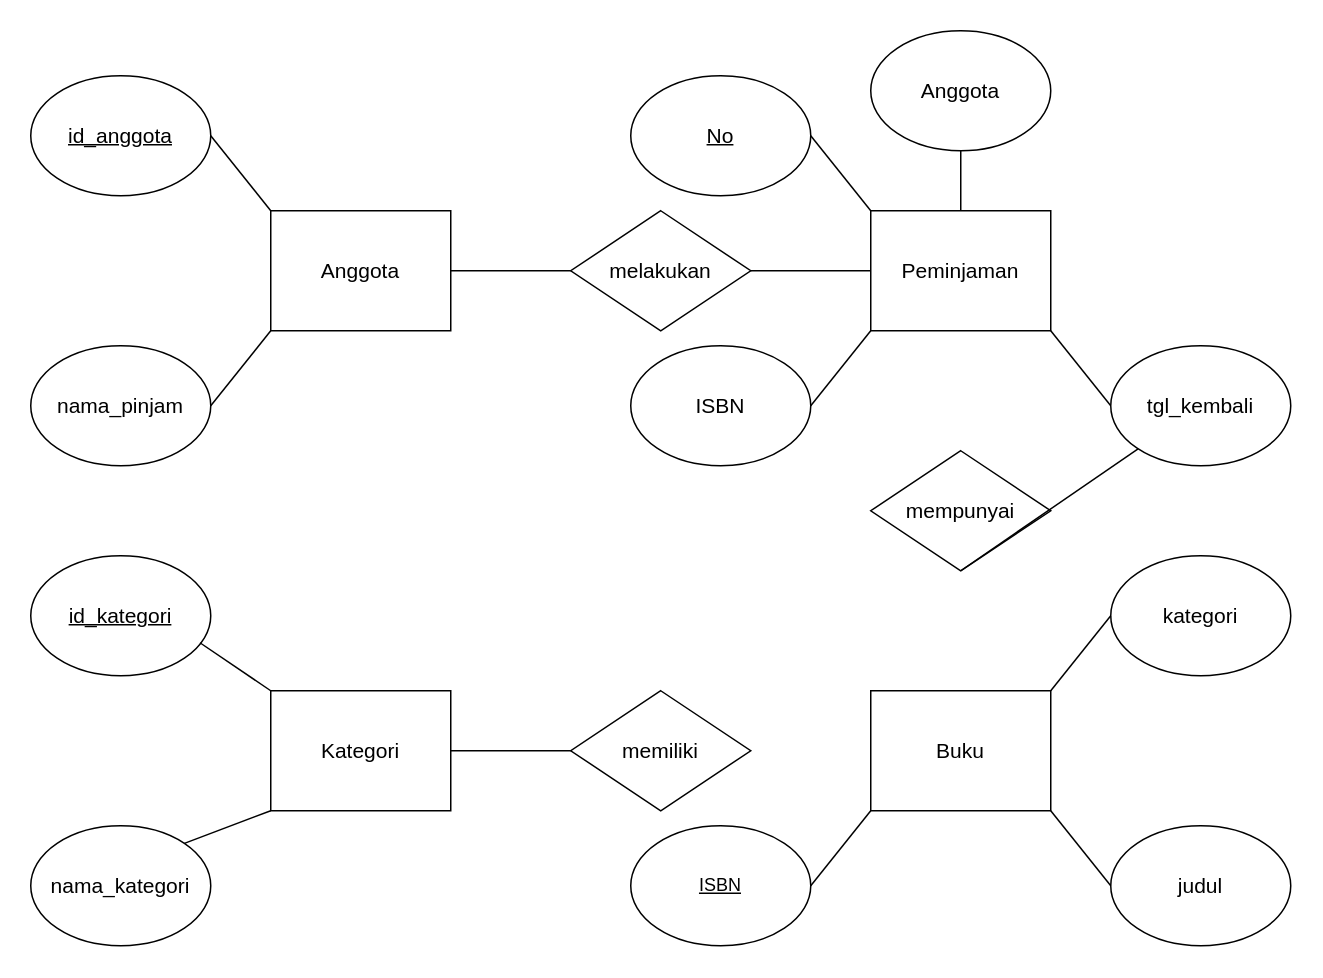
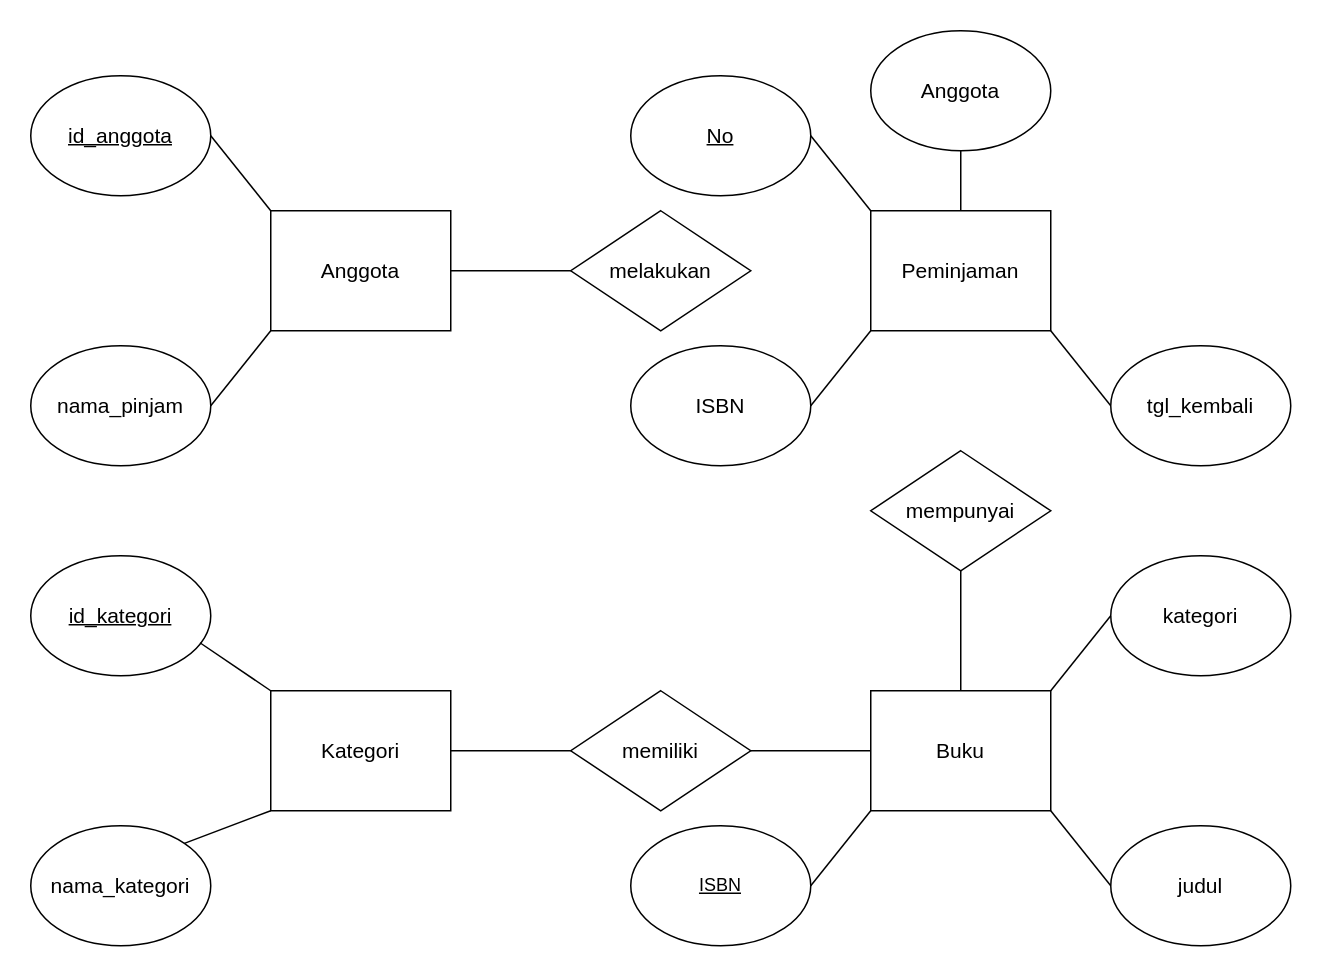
- <mxCell id="23" value="" style="endArrow=none;html=1;rounded=0;entryX=0;entryY=0.5;entryDx=0;entryDy=0;exitX=1;exitY=0.5;exitDx=0;exitDy=0;" edge="1" parent="1" source="13" target="8"><mxGeometry relative="1" as="geometry"><mxPoint x="530" y="180" as="sourcePoint" /><mxPoint x="560" y="210" as="targetPoint" /></mxGeometry></mxCell>
- <mxCell id="28" value="" style="endArrow=none;html=1;rounded=0;exitX=0.5;exitY=1;exitDx=0;exitDy=0;" edge="1" parent="1" source="26" target="25"><mxGeometry relative="1" as="geometry"><mxPoint x="440" y="380" as="sourcePoint" /><mxPoint x="600" y="380" as="targetPoint" /></mxGeometry></mxCell>
+ <mxCell id="28" value="" style="endArrow=none;html=1;rounded=0;exitX=0.5;exitY=1;exitDx=0;exitDy=0;entryX=0.5;entryY=0;entryDx=0;entryDy=0;" edge="1" parent="1" source="26" target="14"><mxGeometry relative="1" as="geometry"><mxPoint x="440" y="380" as="sourcePoint" /><mxPoint x="600" y="380" as="targetPoint" /></mxGeometry></mxCell>
+ <mxCell id="30" value="" style="endArrow=none;html=1;rounded=0;exitX=0;exitY=0.5;exitDx=0;exitDy=0;entryX=1;entryY=0.5;entryDx=0;entryDy=0;" edge="1" parent="1" source="14" target="27"><mxGeometry relative="1" as="geometry"><mxPoint x="600" y="499" as="sourcePoint" /><mxPoint x="760" y="499" as="targetPoint" /></mxGeometry></mxCell>
